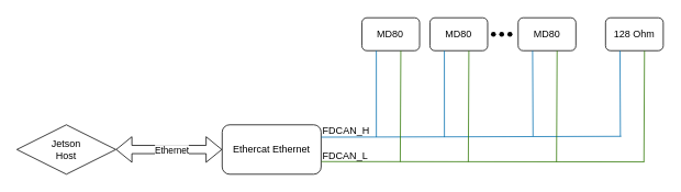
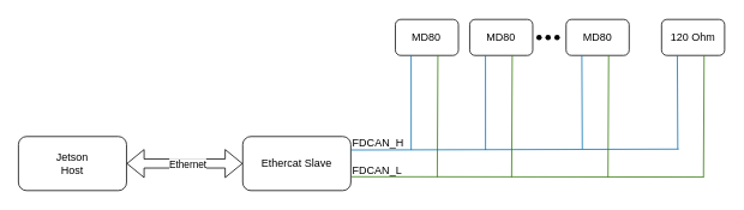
- <mxCell id="22" value="128 Ohm" style="rounded=1;whiteSpace=wrap;html=1;" vertex="1" parent="1"><mxGeometry x="733.995" y="20.995" width="70" height="40" as="geometry" /></mxCell>
+ <mxCell id="22" value="120 Ohm" style="rounded=1;whiteSpace=wrap;html=1;" vertex="1" parent="1"><mxGeometry x="733.995" y="20.995" width="70" height="40" as="geometry" /></mxCell>
- <mxCell id="2" value="Jetson&lt;br&gt;Host" style="rhombus;whiteSpace=wrap;html=1;" vertex="1" parent="1"><mxGeometry x="20" y="151" width="120" height="60" as="geometry" /></mxCell>
+ <mxCell id="2" value="Jetson&lt;br&gt;Host" style="rounded=1;whiteSpace=wrap;html=1;" vertex="1" parent="1"><mxGeometry x="20" y="151" width="120" height="60" as="geometry" /></mxCell>
- <mxCell id="5" value="Ethercat Ethernet" style="rounded=1;whiteSpace=wrap;html=1;" vertex="1" parent="1"><mxGeometry x="269" y="151" width="120" height="60" as="geometry" /></mxCell>
+ <mxCell id="5" value="Ethercat Slave" style="rounded=1;whiteSpace=wrap;html=1;" vertex="1" parent="1"><mxGeometry x="269" y="151" width="120" height="60" as="geometry" /></mxCell>
